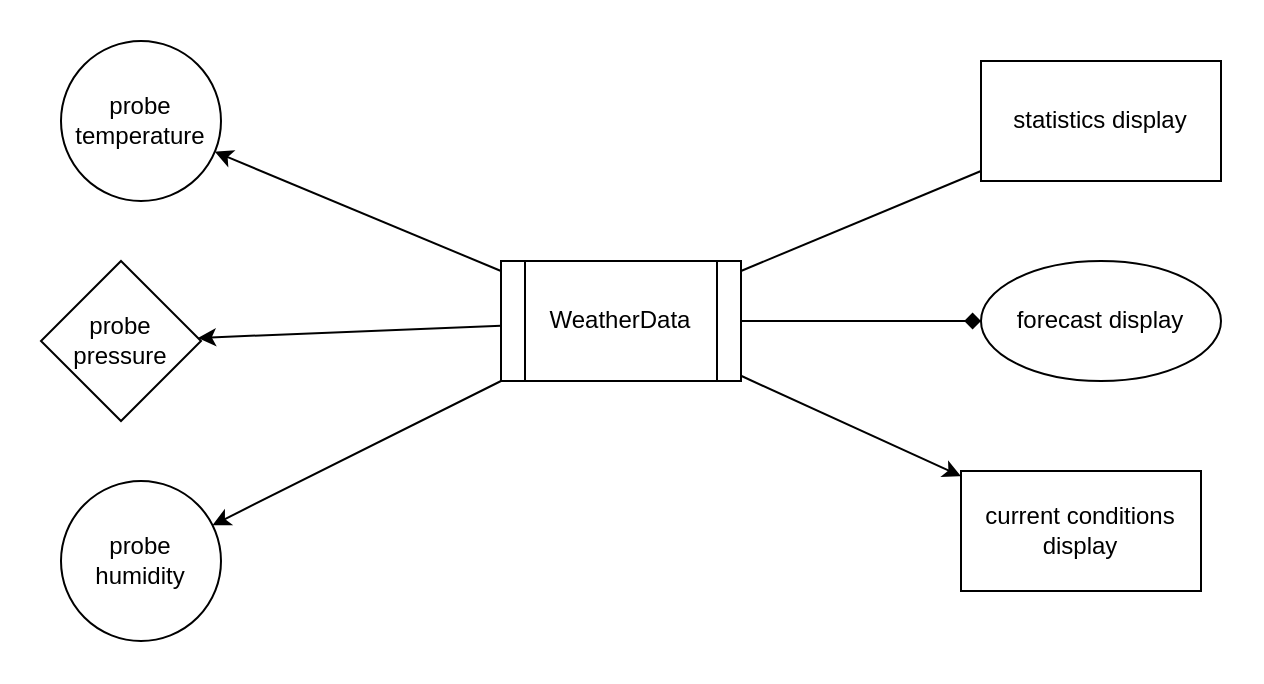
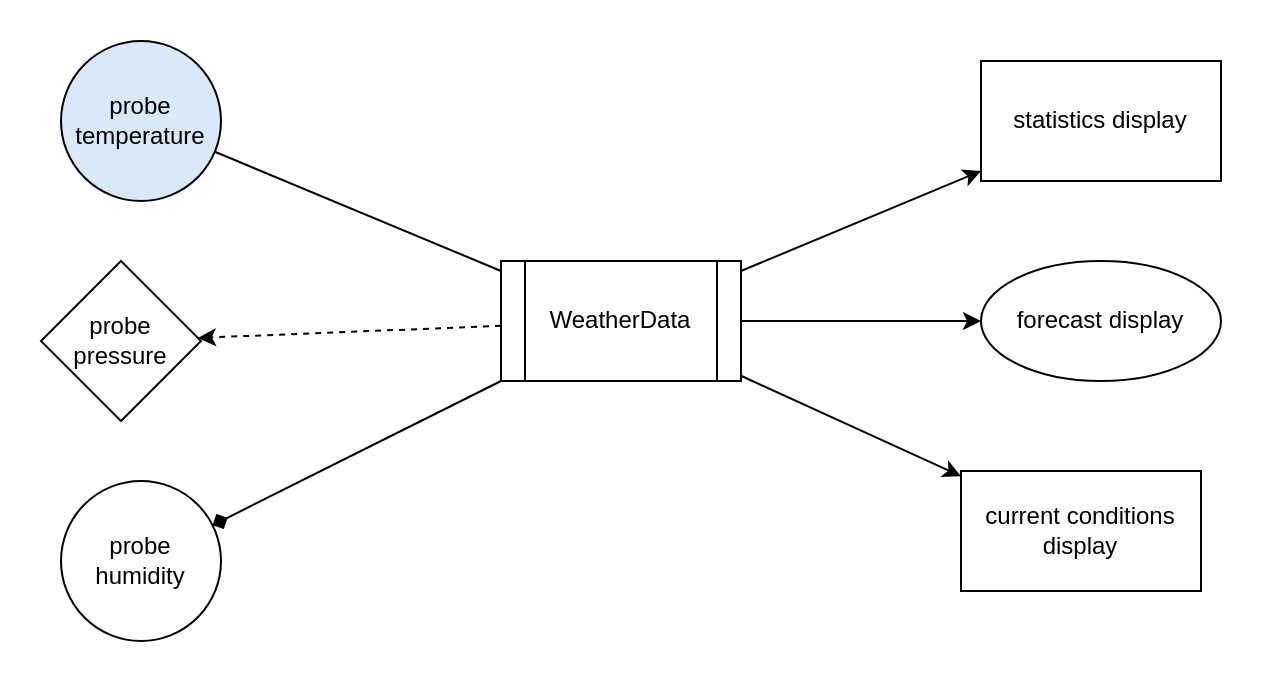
- <mxCell id="2" value="probe temperature" style="ellipse;whiteSpace=wrap;html=1;aspect=fixed;" vertex="1" parent="1"><mxGeometry x="30" y="20" width="80" height="80" as="geometry" /></mxCell>
+ <mxCell id="2" value="probe temperature" style="ellipse;whiteSpace=wrap;html=1;aspect=fixed;fillColor=#dae8fc;" vertex="1" parent="1"><mxGeometry x="30" y="20" width="80" height="80" as="geometry" /></mxCell>
- <mxCell id="8" style="edgeStyle=none;html=1;" edge="1" parent="1" source="14" target="2"><mxGeometry relative="1" as="geometry" /></mxCell>
+ <mxCell id="8" style="edgeStyle=none;html=1;endArrow=none;" edge="1" parent="1" source="14" target="2"><mxGeometry relative="1" as="geometry" /></mxCell>
- <mxCell id="11" style="edgeStyle=none;html=1;endArrow=none;" edge="1" parent="1" source="14" target="5"><mxGeometry relative="1" as="geometry" /></mxCell>
+ <mxCell id="11" style="edgeStyle=none;html=1;" edge="1" parent="1" source="14" target="5"><mxGeometry relative="1" as="geometry" /></mxCell>
- <mxCell id="12" style="edgeStyle=none;html=1;endArrow=diamond;" edge="1" parent="1" source="14" target="6"><mxGeometry relative="1" as="geometry" /></mxCell>
+ <mxCell id="12" style="edgeStyle=none;html=1;" edge="1" parent="1" source="14" target="6"><mxGeometry relative="1" as="geometry" /></mxCell>
- <mxCell id="9" style="edgeStyle=none;html=1;" edge="1" parent="1" source="14" target="3"><mxGeometry relative="1" as="geometry" /></mxCell>
+ <mxCell id="9" style="edgeStyle=none;html=1;dashed=1;" edge="1" parent="1" source="14" target="3"><mxGeometry relative="1" as="geometry" /></mxCell>
- <mxCell id="10" style="edgeStyle=none;html=1;" edge="1" parent="1" source="14" target="4"><mxGeometry relative="1" as="geometry" /></mxCell>
+ <mxCell id="10" style="edgeStyle=none;html=1;endArrow=diamond;" edge="1" parent="1" source="14" target="4"><mxGeometry relative="1" as="geometry" /></mxCell>
